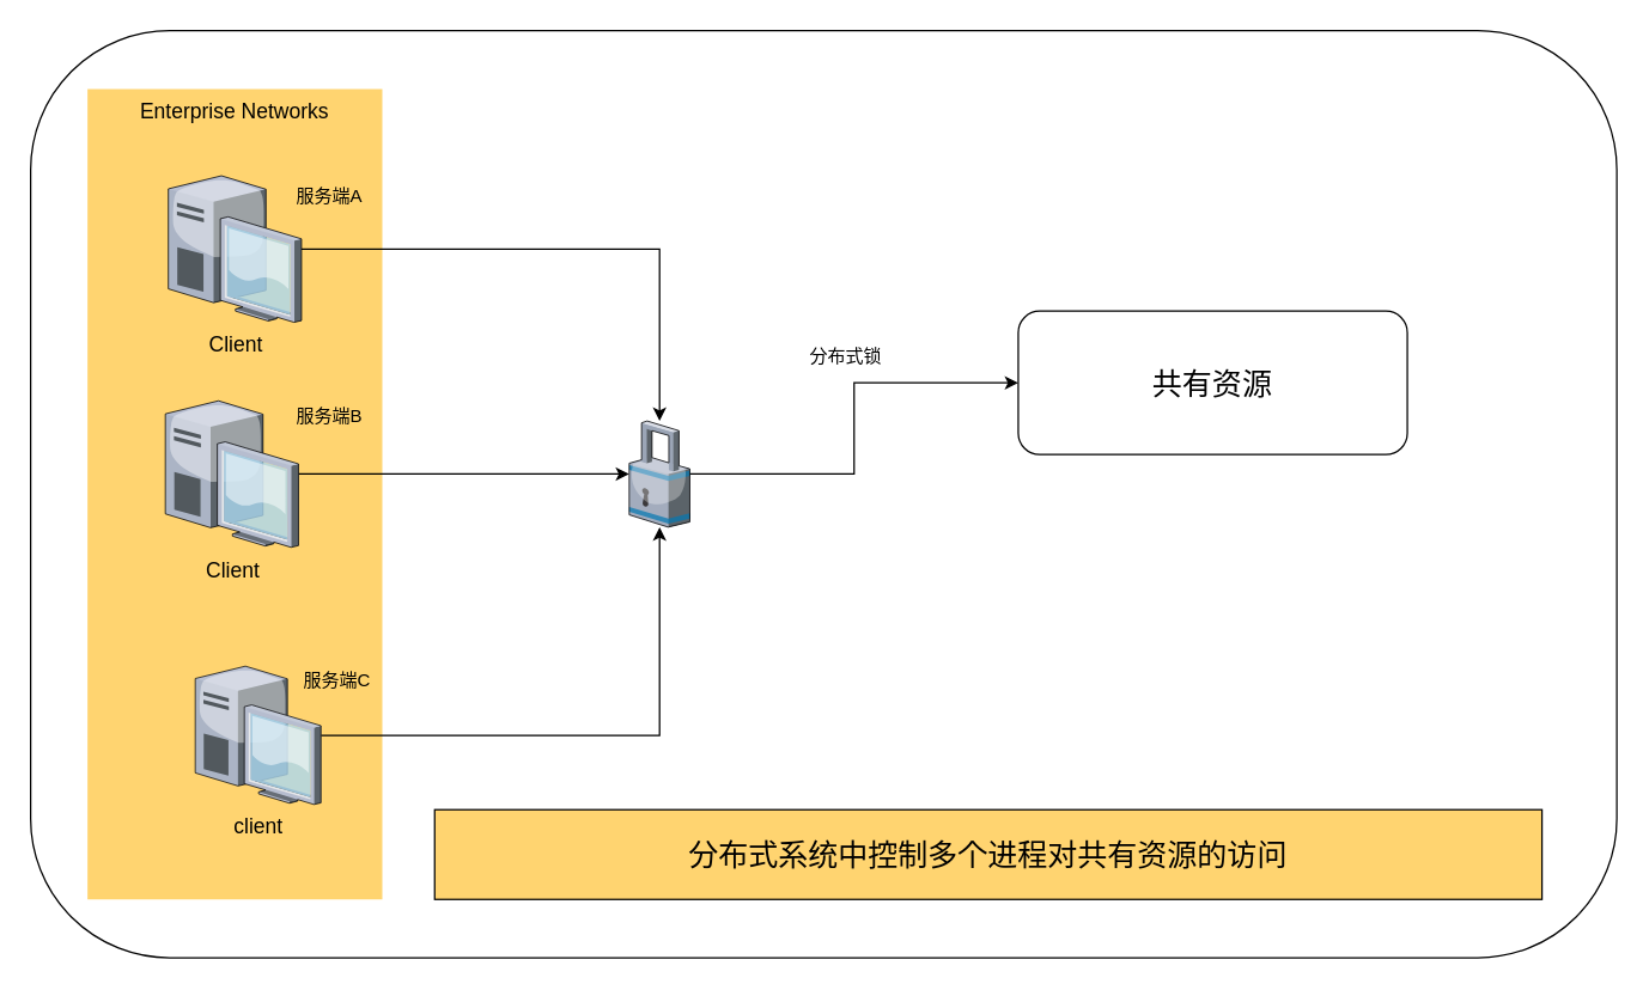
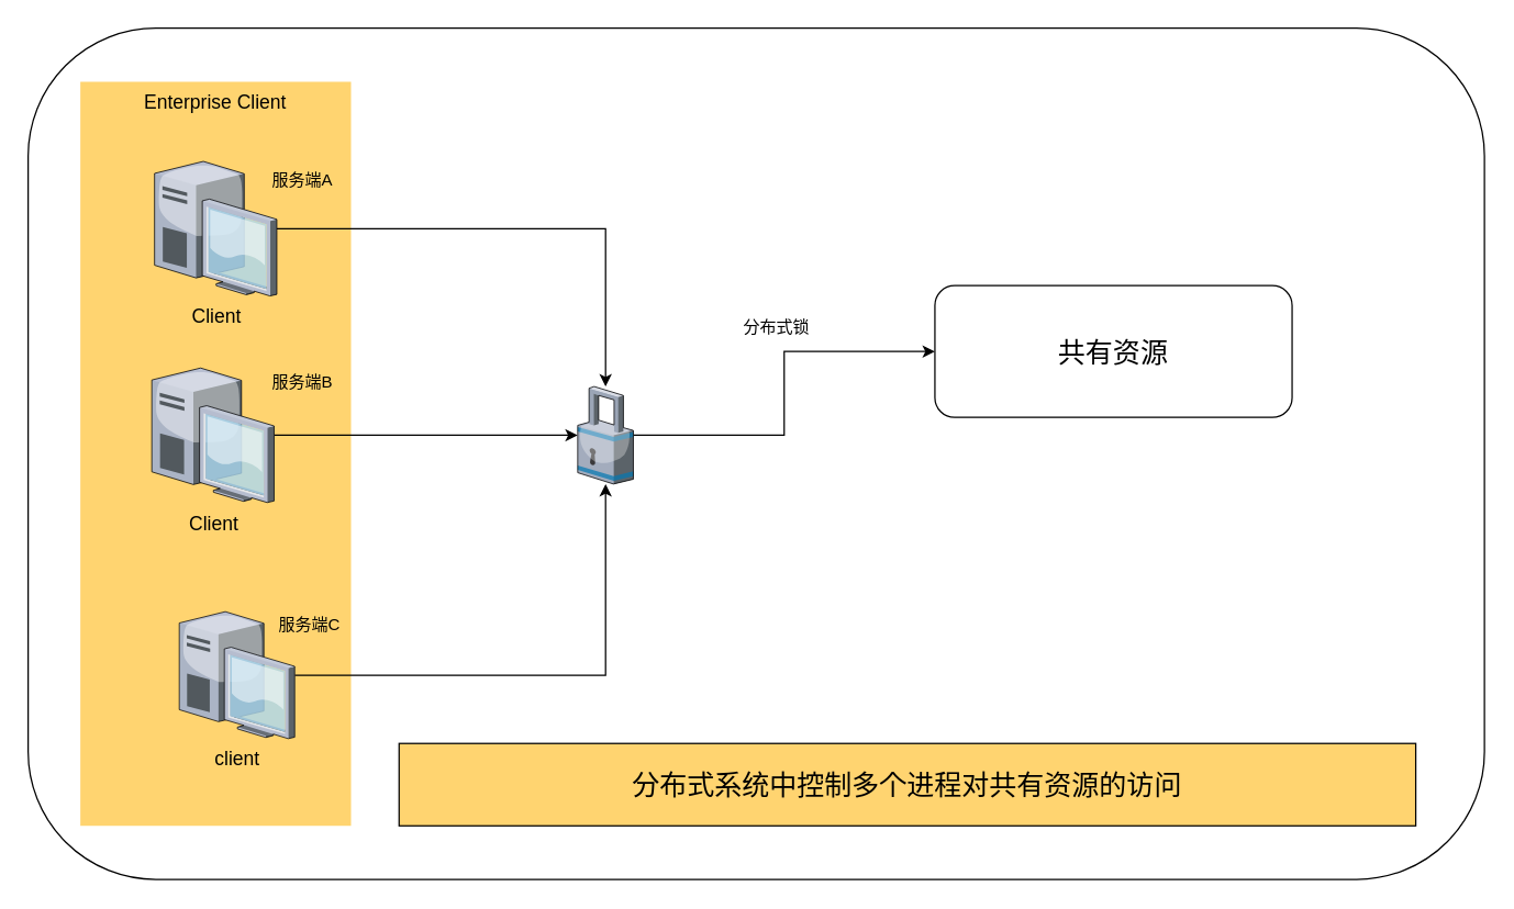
- <mxCell id="3" value="Enterprise Networks" style="whiteSpace=wrap;html=1;fillColor=#FFD470;gradientColor=none;fontSize=14;strokeColor=none;verticalAlign=top;" parent="1" vertex="1"><mxGeometry x="58" y="59" width="197" height="542" as="geometry" /></mxCell>
+ <mxCell id="3" value="Enterprise Client" style="whiteSpace=wrap;html=1;fillColor=#FFD470;gradientColor=none;fontSize=14;strokeColor=none;verticalAlign=top;" parent="1" vertex="1"><mxGeometry x="58" y="59" width="197" height="542" as="geometry" /></mxCell>
